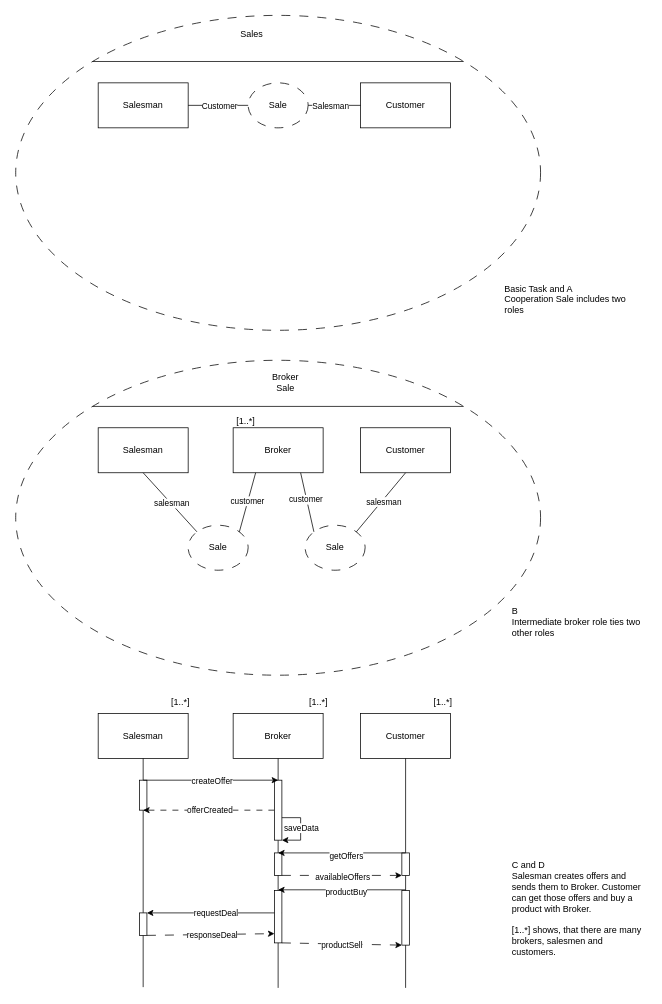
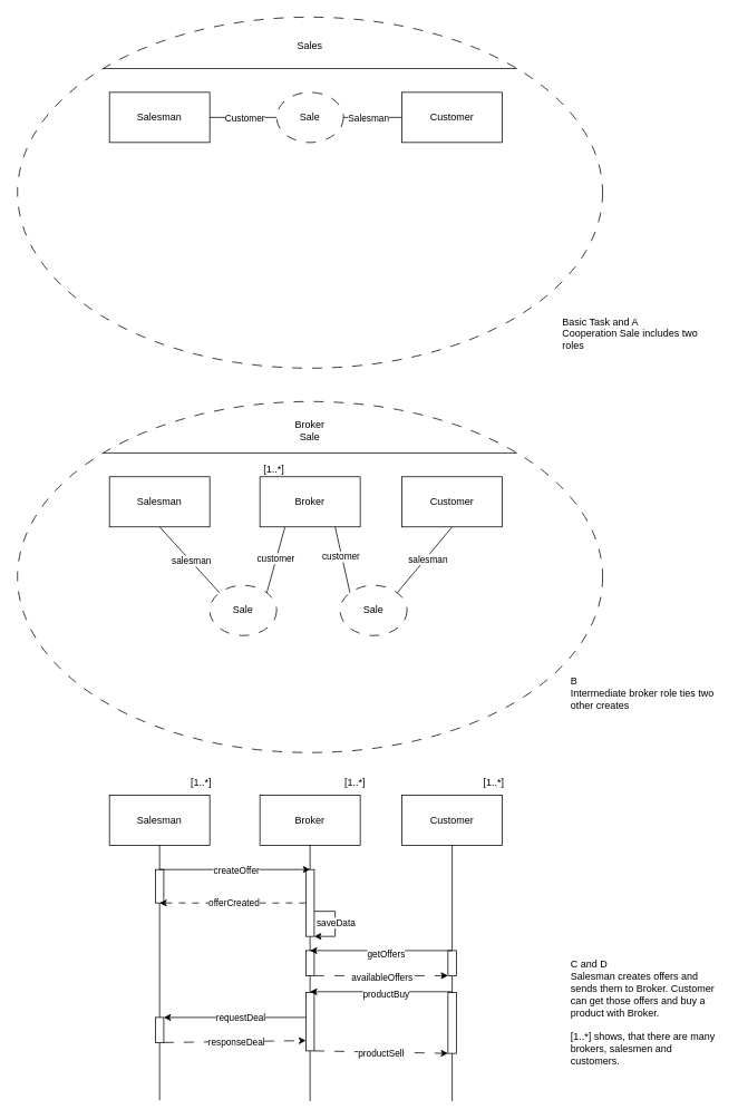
- <mxCell id="5" value="Sales" style="text;html=1;align=center;verticalAlign=middle;whiteSpace=wrap;rounded=0;" vertex="1" parent="1"><mxGeometry x="305" y="30" width="60" height="30" as="geometry" /></mxCell>
+ <mxCell id="5" value="Sales" style="text;html=1;align=center;verticalAlign=middle;whiteSpace=wrap;rounded=0;" vertex="1" parent="1"><mxGeometry x="340" y="40" width="60" height="30" as="geometry" /></mxCell>
- <mxCell id="15" value="Broker Sale" style="text;html=1;align=center;verticalAlign=middle;whiteSpace=wrap;rounded=0;" vertex="1" parent="1"><mxGeometry x="350" y="495" width="60" height="30" as="geometry" /></mxCell>
+ <mxCell id="15" value="Broker Sale" style="text;html=1;align=center;verticalAlign=middle;whiteSpace=wrap;rounded=0;" vertex="1" parent="1"><mxGeometry x="340" y="500" width="60" height="30" as="geometry" /></mxCell>
- <mxCell id="69" value="&lt;div&gt;B&lt;/div&gt;&lt;div&gt;Intermediate broker role ties two other roles&lt;br&gt;&lt;/div&gt;" style="text;html=1;whiteSpace=wrap;overflow=hidden;rounded=0;" vertex="1" parent="1"><mxGeometry x="680" y="801" width="180" height="120" as="geometry" /></mxCell>
+ <mxCell id="69" value="&lt;div&gt;B&lt;/div&gt;&lt;div&gt;Intermediate broker role ties two other creates&lt;br&gt;&lt;/div&gt;" style="text;html=1;whiteSpace=wrap;overflow=hidden;rounded=0;" vertex="1" parent="1"><mxGeometry x="680" y="801" width="180" height="120" as="geometry" /></mxCell>
